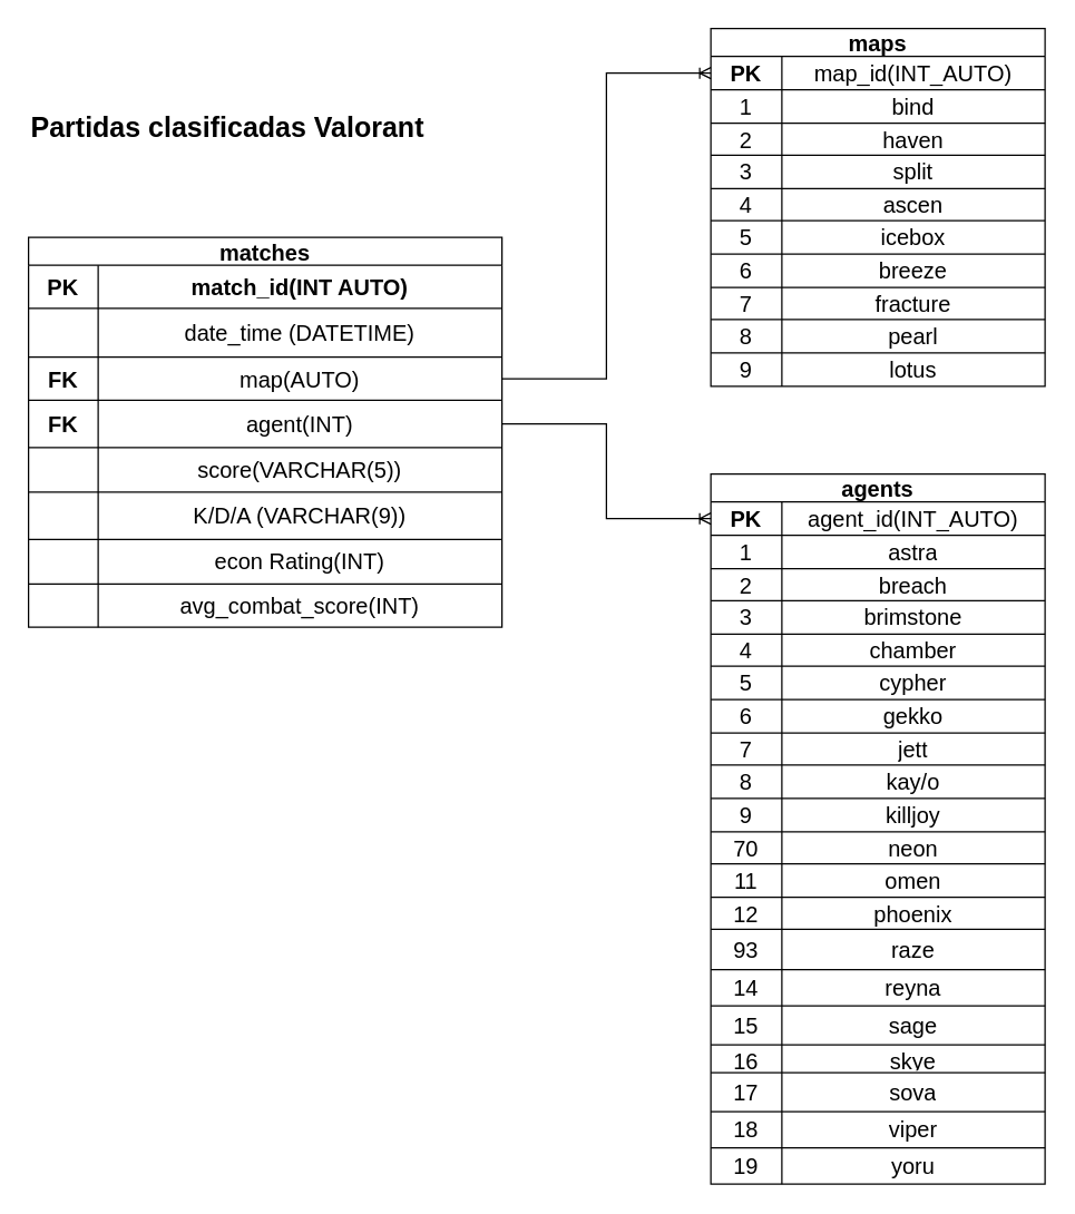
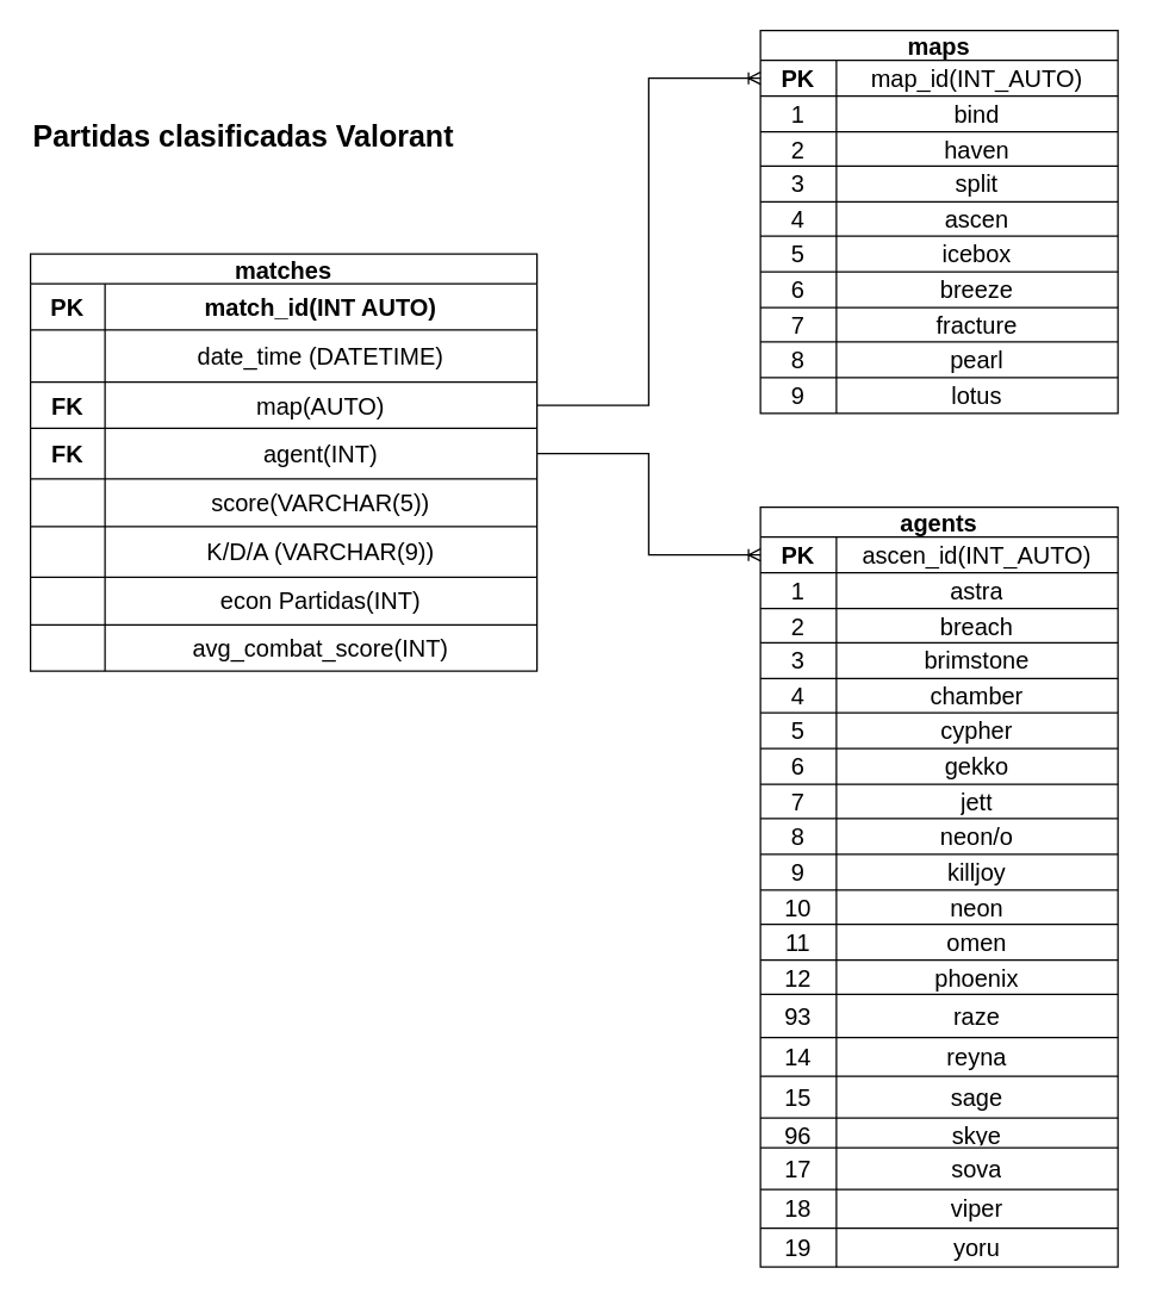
- <mxCell id="31" value="agent_id(INT_AUTO)" style="shape=partialRectangle;html=1;whiteSpace=wrap;connectable=0;strokeColor=inherit;overflow=hidden;fillColor=none;top=0;left=0;bottom=0;right=0;pointerEvents=1;fontSize=16;" vertex="1" parent="29"><mxGeometry x="51" width="189" height="24" as="geometry"><mxRectangle width="189" height="24" as="alternateBounds" /></mxGeometry></mxCell>
+ <mxCell id="31" value="ascen_id(INT_AUTO)" style="shape=partialRectangle;html=1;whiteSpace=wrap;connectable=0;strokeColor=inherit;overflow=hidden;fillColor=none;top=0;left=0;bottom=0;right=0;pointerEvents=1;fontSize=16;" vertex="1" parent="29"><mxGeometry x="51" width="189" height="24" as="geometry"><mxRectangle width="189" height="24" as="alternateBounds" /></mxGeometry></mxCell>
- <mxCell id="24" value="econ Rating(INT)" style="shape=partialRectangle;html=1;whiteSpace=wrap;connectable=0;strokeColor=inherit;overflow=hidden;fillColor=none;top=0;left=0;bottom=0;right=0;pointerEvents=1;fontSize=16;" vertex="1" parent="22"><mxGeometry x="50" width="290" height="32" as="geometry"><mxRectangle width="290" height="32" as="alternateBounds" /></mxGeometry></mxCell>
+ <mxCell id="24" value="econ Partidas(INT)" style="shape=partialRectangle;html=1;whiteSpace=wrap;connectable=0;strokeColor=inherit;overflow=hidden;fillColor=none;top=0;left=0;bottom=0;right=0;pointerEvents=1;fontSize=16;" vertex="1" parent="22"><mxGeometry x="50" width="290" height="32" as="geometry"><mxRectangle width="290" height="32" as="alternateBounds" /></mxGeometry></mxCell>
- <mxCell id="55" value="kay/o" style="shape=partialRectangle;html=1;whiteSpace=wrap;connectable=0;strokeColor=inherit;overflow=hidden;fillColor=none;top=0;left=0;bottom=0;right=0;pointerEvents=1;fontSize=16;" vertex="1" parent="53"><mxGeometry x="51" width="189" height="24" as="geometry"><mxRectangle width="189" height="24" as="alternateBounds" /></mxGeometry></mxCell>
+ <mxCell id="55" value="neon/o" style="shape=partialRectangle;html=1;whiteSpace=wrap;connectable=0;strokeColor=inherit;overflow=hidden;fillColor=none;top=0;left=0;bottom=0;right=0;pointerEvents=1;fontSize=16;" vertex="1" parent="53"><mxGeometry x="51" width="189" height="24" as="geometry"><mxRectangle width="189" height="24" as="alternateBounds" /></mxGeometry></mxCell>
- <mxCell id="60" value="70" style="shape=partialRectangle;html=1;whiteSpace=wrap;connectable=0;strokeColor=inherit;overflow=hidden;fillColor=none;top=0;left=0;bottom=0;right=0;pointerEvents=1;fontSize=16;" vertex="1" parent="59"><mxGeometry width="51" height="23" as="geometry"><mxRectangle width="51" height="23" as="alternateBounds" /></mxGeometry></mxCell>
+ <mxCell id="60" value="10" style="shape=partialRectangle;html=1;whiteSpace=wrap;connectable=0;strokeColor=inherit;overflow=hidden;fillColor=none;top=0;left=0;bottom=0;right=0;pointerEvents=1;fontSize=16;" vertex="1" parent="59"><mxGeometry width="51" height="23" as="geometry"><mxRectangle width="51" height="23" as="alternateBounds" /></mxGeometry></mxCell>
- <mxCell id="78" value="16" style="shape=partialRectangle;html=1;whiteSpace=wrap;connectable=0;strokeColor=inherit;overflow=hidden;fillColor=none;top=0;left=0;bottom=0;right=0;pointerEvents=1;fontSize=16;" vertex="1" parent="77"><mxGeometry width="51" height="20" as="geometry"><mxRectangle width="51" height="20" as="alternateBounds" /></mxGeometry></mxCell>
+ <mxCell id="78" value="96" style="shape=partialRectangle;html=1;whiteSpace=wrap;connectable=0;strokeColor=inherit;overflow=hidden;fillColor=none;top=0;left=0;bottom=0;right=0;pointerEvents=1;fontSize=16;" vertex="1" parent="77"><mxGeometry width="51" height="20" as="geometry"><mxRectangle width="51" height="20" as="alternateBounds" /></mxGeometry></mxCell>
